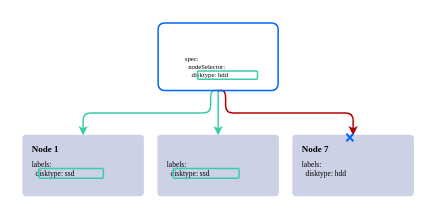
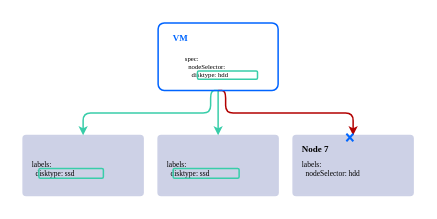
+ <mxCell id="15" value="VM" style="text;html=1;strokeColor=none;fillColor=none;align=left;verticalAlign=middle;whiteSpace=wrap;rounded=0;fontColor=#0066ff;strokeWidth=2;fontFamily=JetBrains Mono;fontSource=https%3A%2F%2Ffonts.googleapis.com%2Fcss%3Ffamily%3DJetBrains%2BMono;fontSize=12;fontStyle=1" parent="1" vertex="1"><mxGeometry x="227.5" y="40" width="60" height="20" as="geometry" /></mxCell>
- <mxCell id="4" value="Node 1" style="text;html=1;strokeColor=none;fillColor=none;align=left;verticalAlign=middle;whiteSpace=wrap;rounded=0;fontColor=default;strokeWidth=2;fontFamily=JetBrains Mono;fontSource=https%3A%2F%2Ffonts.googleapis.com%2Fcss%3Ffamily%3DJetBrains%2BMono;fontSize=12;fontStyle=1;" parent="1" vertex="1"><mxGeometry x="40" y="189" width="60" height="20" as="geometry" /></mxCell>
- <mxCell id="14" value="labels:&lt;br style=&quot;font-size: 10px;&quot;&gt;&amp;nbsp; disktype: hdd" style="text;html=1;strokeColor=none;fillColor=none;align=left;verticalAlign=middle;whiteSpace=wrap;rounded=0;labelBackgroundColor=none;fontColor=#000000;fontFamily=JetBrains Mono;fontSource=https%3A%2F%2Ffonts.googleapis.com%2Fcss%3Ffamily%3DJetBrains%2BMono;fontSize=10;" parent="1" vertex="1"><mxGeometry x="400" y="209" width="130" height="30" as="geometry" /></mxCell>
+ <mxCell id="14" value="labels:&lt;br style=&quot;font-size: 10px;&quot;&gt;&amp;nbsp; nodeSelector: hdd" style="text;html=1;strokeColor=none;fillColor=none;align=left;verticalAlign=middle;whiteSpace=wrap;rounded=0;labelBackgroundColor=none;fontColor=#000000;fontFamily=JetBrains Mono;fontSource=https%3A%2F%2Ffonts.googleapis.com%2Fcss%3Ffamily%3DJetBrains%2BMono;fontSize=10;" parent="1" vertex="1"><mxGeometry x="400" y="209" width="130" height="30" as="geometry" /></mxCell>
